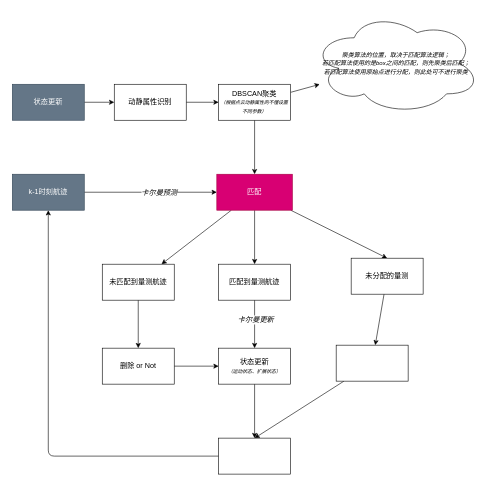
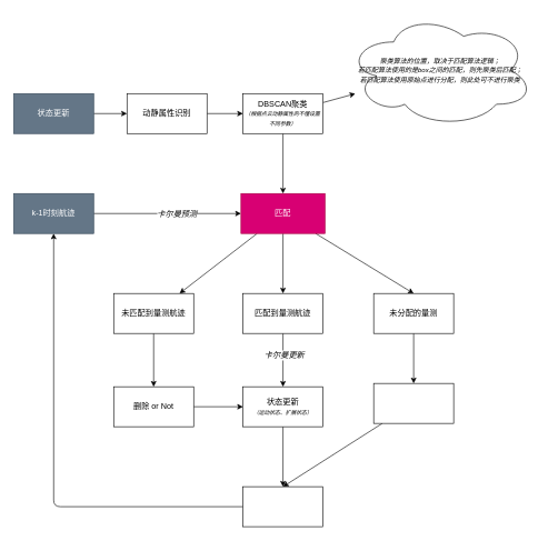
- <mxCell id="22" value="未分配的量测" style="whiteSpace=wrap;html=1;rounded=0;" parent="1" vertex="1"><mxGeometry x="585" y="430" width="120" height="60" as="geometry" /></mxCell>
+ <mxCell id="22" value="未分配的量测" style="whiteSpace=wrap;html=1;rounded=0;" parent="1" vertex="1"><mxGeometry x="560" y="440" width="120" height="60" as="geometry" /></mxCell>
